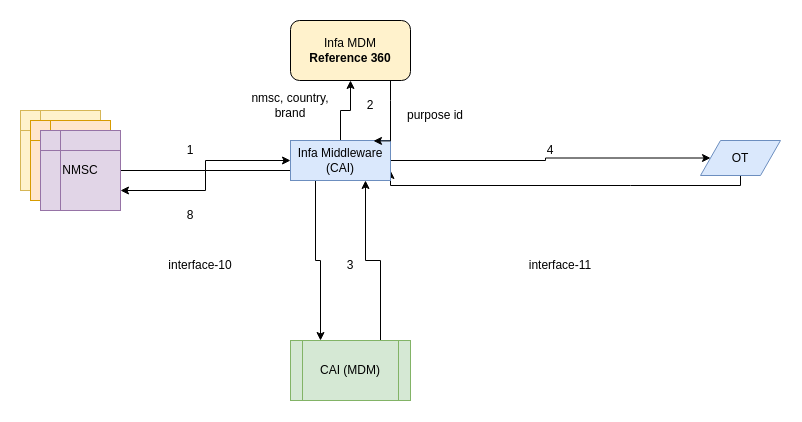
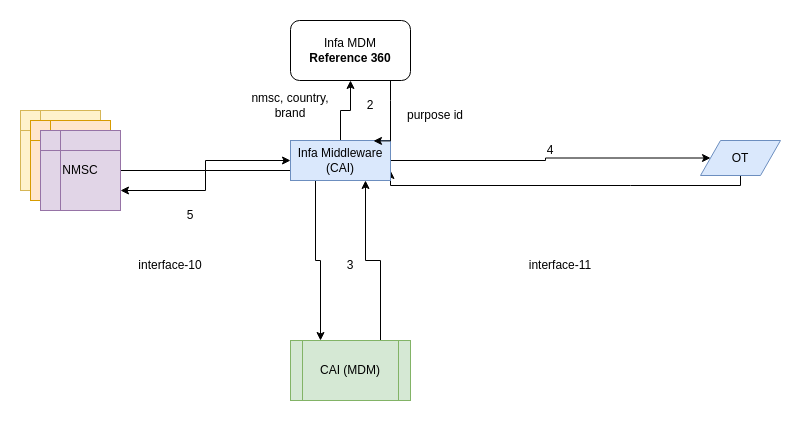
- <mxCell id="9" value="Infa MDM&lt;div&gt;&lt;b&gt;Reference 360&lt;/b&gt;&lt;/div&gt;" style="rounded=1;whiteSpace=wrap;html=1;fillColor=#fff2cc;" parent="1" vertex="1"><mxGeometry x="290" y="20" width="120" height="60" as="geometry" /></mxCell>
+ <mxCell id="9" value="Infa MDM&lt;div&gt;&lt;b&gt;Reference 360&lt;/b&gt;&lt;/div&gt;" style="rounded=1;whiteSpace=wrap;html=1;" parent="1" vertex="1"><mxGeometry x="290" y="20" width="120" height="60" as="geometry" /></mxCell>
- <mxCell id="19" value="1" style="text;html=1;align=center;verticalAlign=middle;whiteSpace=wrap;rounded=0;" parent="1" vertex="1"><mxGeometry x="160" y="135" width="60" height="30" as="geometry" /></mxCell>
- <mxCell id="22" value="8" style="text;html=1;align=center;verticalAlign=middle;whiteSpace=wrap;rounded=0;" parent="1" vertex="1"><mxGeometry x="180" y="200" width="20" height="30" as="geometry" /></mxCell>
+ <mxCell id="22" value="5" style="text;html=1;align=center;verticalAlign=middle;whiteSpace=wrap;rounded=0;" parent="1" vertex="1"><mxGeometry x="180" y="200" width="20" height="30" as="geometry" /></mxCell>
- <mxCell id="14" value="interface-10" style="text;html=1;align=center;verticalAlign=middle;whiteSpace=wrap;rounded=0;" parent="1" vertex="1"><mxGeometry x="160" y="250" width="80" height="30" as="geometry" /></mxCell>
+ <mxCell id="14" value="interface-10" style="text;html=1;align=center;verticalAlign=middle;whiteSpace=wrap;rounded=0;" parent="1" vertex="1"><mxGeometry x="130" y="250" width="80" height="30" as="geometry" /></mxCell>
